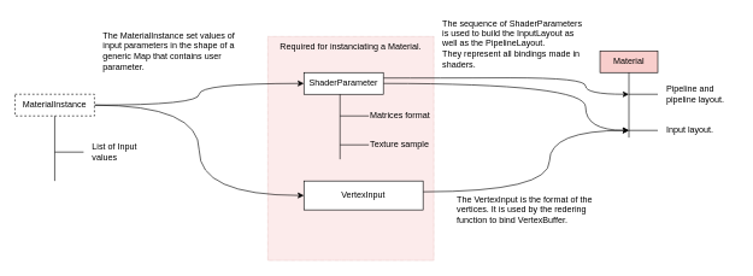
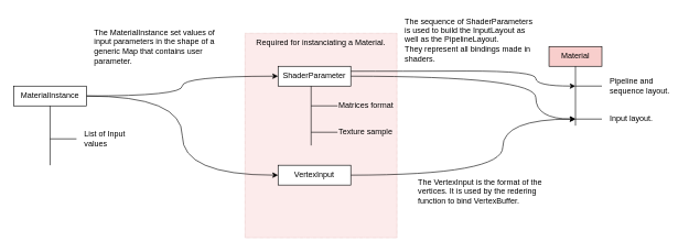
- <mxCell id="6" value="Pipeline and pipeline layout." style="text;html=1;strokeColor=none;fillColor=none;align=left;verticalAlign=middle;whiteSpace=wrap;rounded=0;" vertex="1" parent="1"><mxGeometry x="920" y="110" width="100" height="40" as="geometry" /></mxCell>
+ <mxCell id="6" value="Pipeline and sequence layout." style="text;html=1;strokeColor=none;fillColor=none;align=left;verticalAlign=middle;whiteSpace=wrap;rounded=0;" vertex="1" parent="1"><mxGeometry x="920" y="110" width="100" height="40" as="geometry" /></mxCell>
- <mxCell id="11" value="MaterialInstance" style="rounded=0;whiteSpace=wrap;html=1;dashed=1;" vertex="1" parent="1"><mxGeometry x="20" y="130" width="110" height="30" as="geometry" /></mxCell>
+ <mxCell id="11" value="MaterialInstance" style="rounded=0;whiteSpace=wrap;html=1;" vertex="1" parent="1"><mxGeometry x="20" y="130" width="110" height="30" as="geometry" /></mxCell>
- <mxCell id="25" value="VertexInput" style="rounded=0;whiteSpace=wrap;html=1;" vertex="1" parent="1"><mxGeometry x="420" y="250" width="165" height="40" as="geometry" /></mxCell>
+ <mxCell id="25" value="VertexInput" style="rounded=0;whiteSpace=wrap;html=1;" vertex="1" parent="1"><mxGeometry x="420" y="250" width="110" height="30" as="geometry" /></mxCell>
